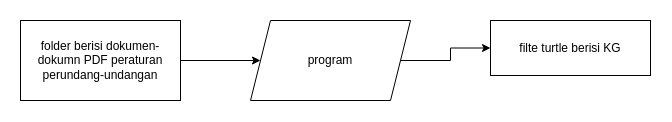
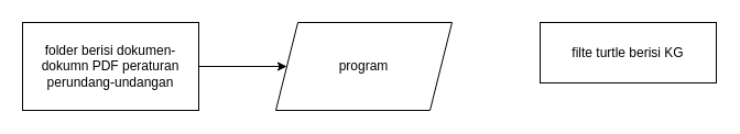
- <mxCell id="4" style="edgeStyle=orthogonalEdgeStyle;rounded=0;orthogonalLoop=1;jettySize=auto;html=1;entryX=0;entryY=0.5;entryDx=0;entryDy=0;" edge="1" parent="1" source="5" target="6"><mxGeometry relative="1" as="geometry" /></mxCell>
